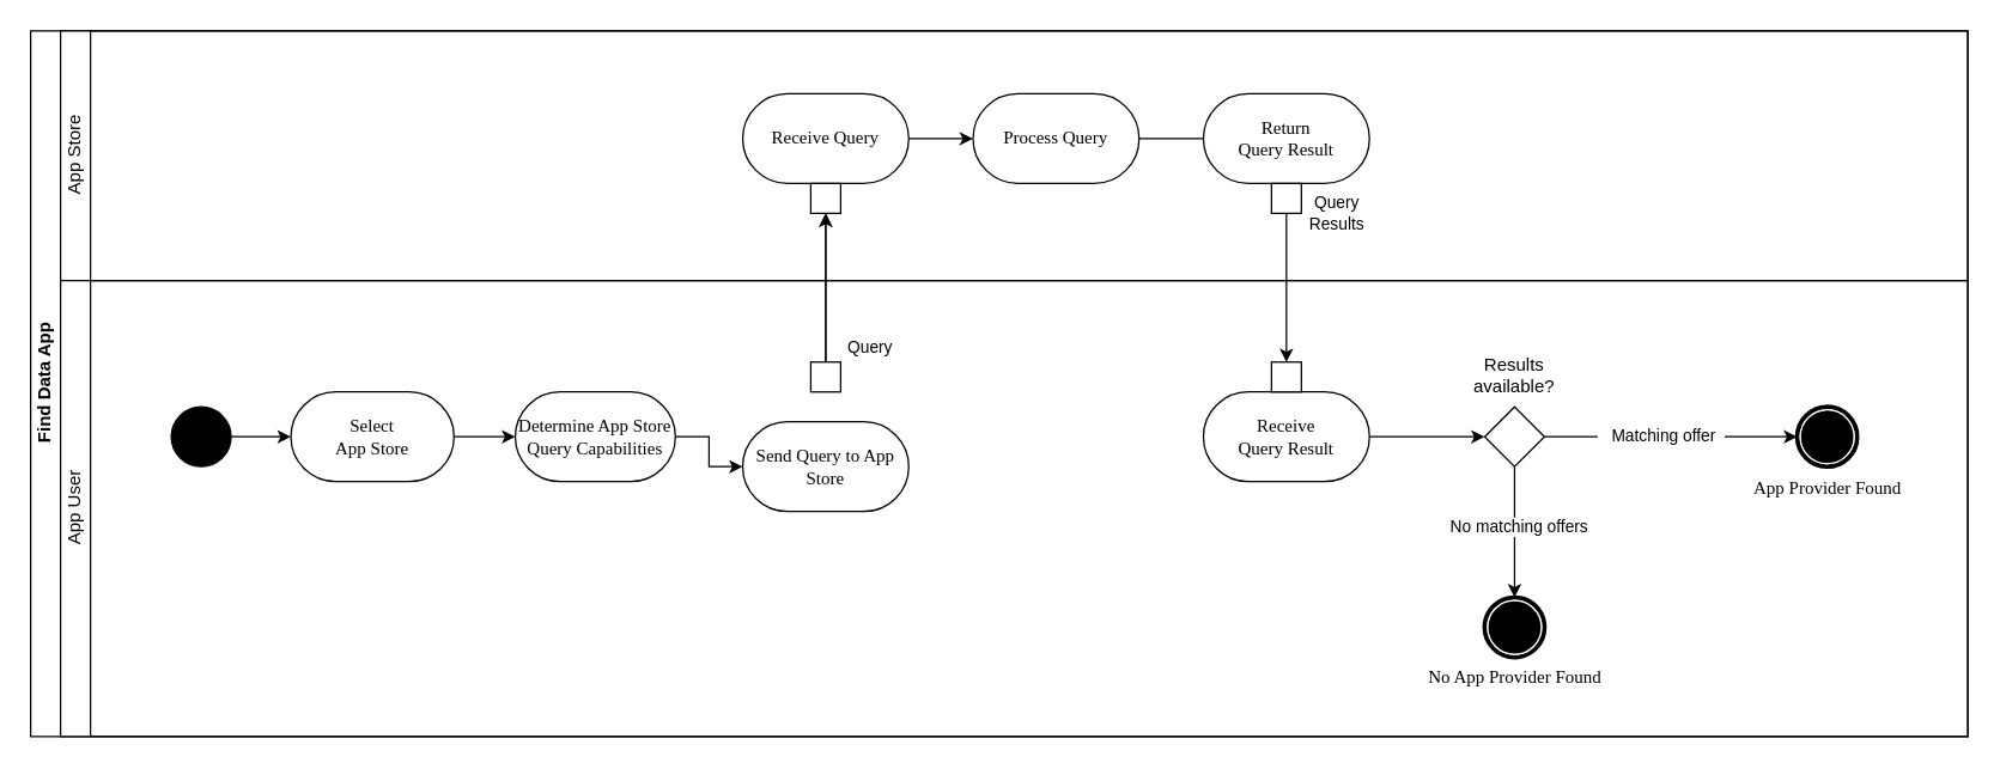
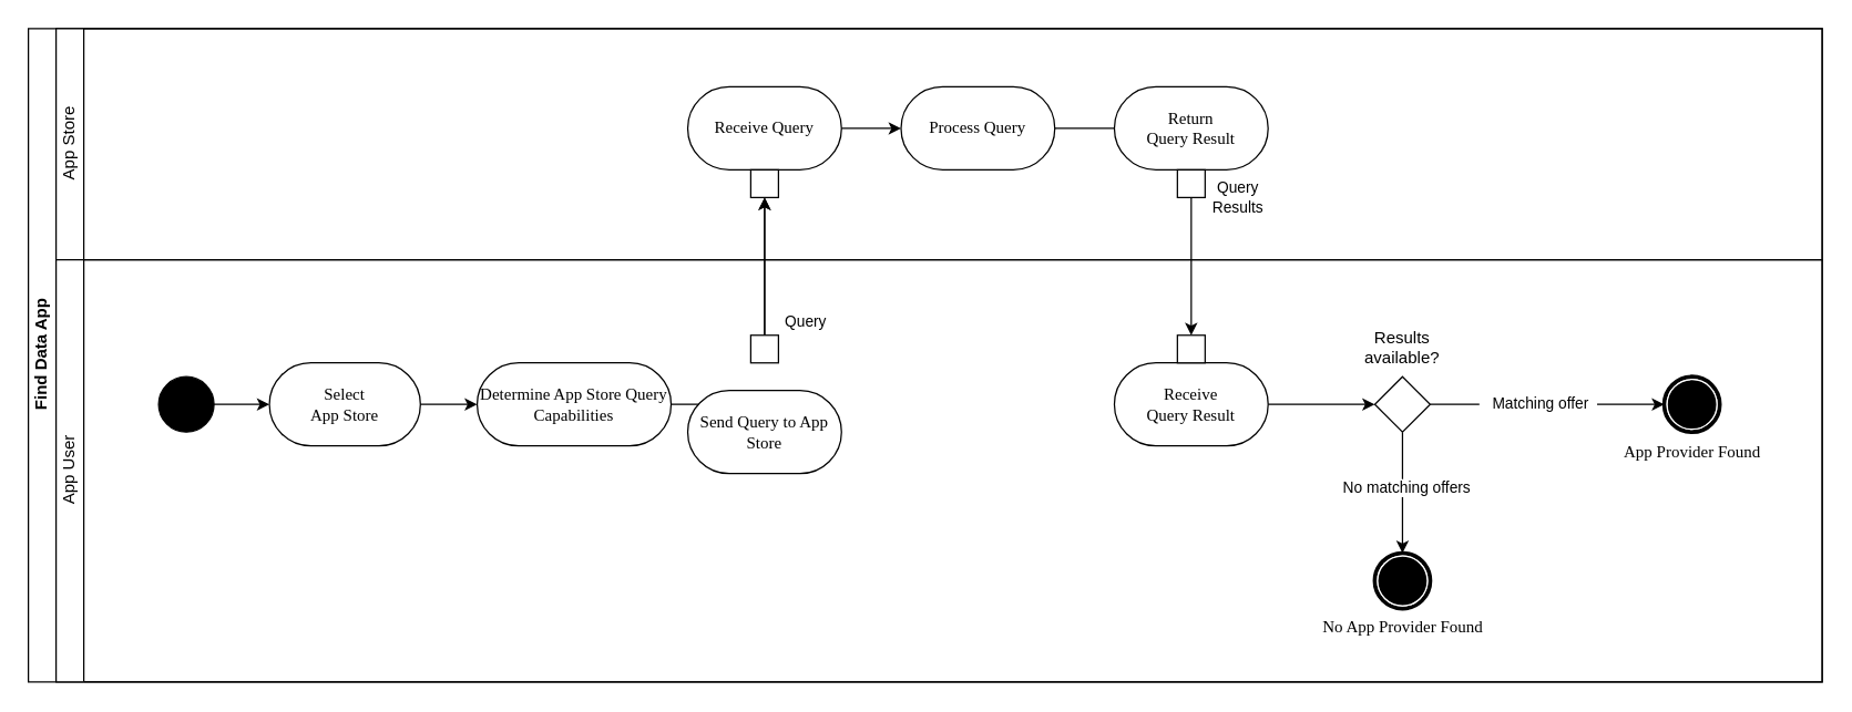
- <mxCell id="21" value="Determine App Store Query Capabilities" style="rounded=1;whiteSpace=wrap;html=1;shadow=0;comic=0;labelBackgroundColor=none;strokeWidth=1;fontFamily=Verdana;fontSize=12;align=center;arcSize=50;" vertex="1" parent="15"><mxGeometry x="304" y="74.5" width="107" height="60" as="geometry" /></mxCell>
+ <mxCell id="21" value="Determine App Store Query Capabilities" style="rounded=1;whiteSpace=wrap;html=1;shadow=0;comic=0;labelBackgroundColor=none;strokeWidth=1;fontFamily=Verdana;fontSize=12;align=center;arcSize=50;" vertex="1" parent="15"><mxGeometry x="304" y="74.5" width="140" height="60" as="geometry" /></mxCell>
